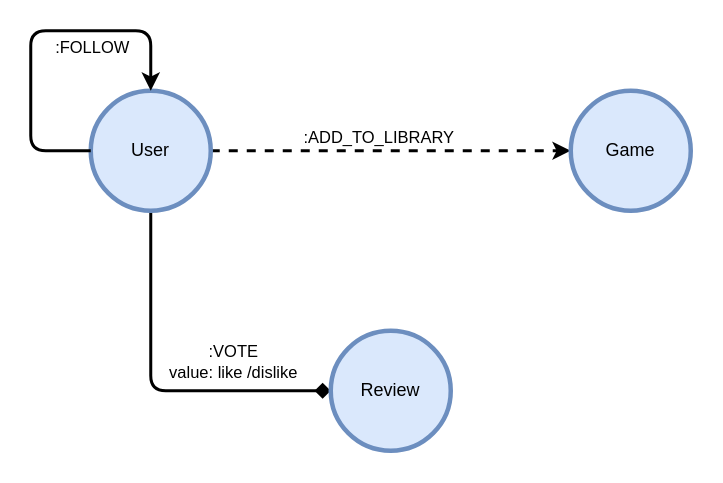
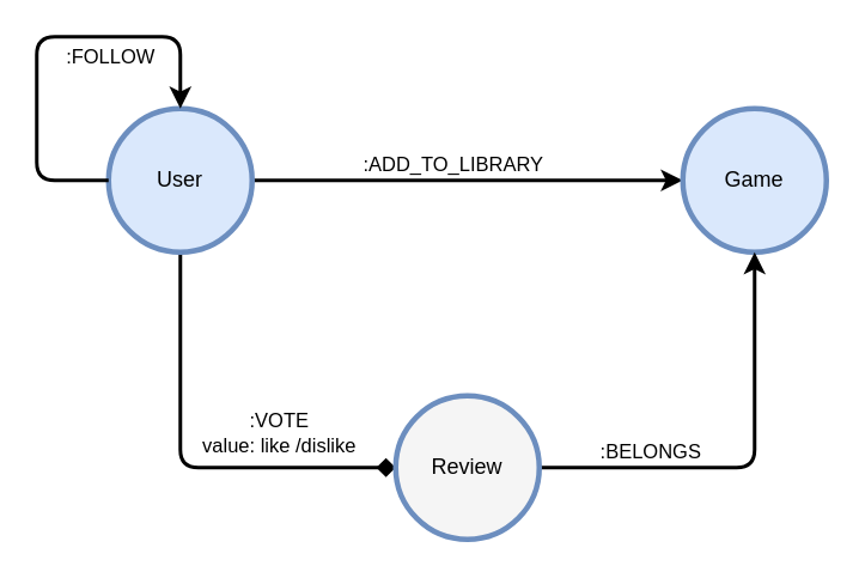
- <mxCell id="2" style="edgeStyle=none;html=1;exitX=1;exitY=0.5;exitDx=0;exitDy=0;strokeWidth=2;dashed=1;" edge="1" parent="1" source="6" target="7"><mxGeometry relative="1" as="geometry" /></mxCell>
+ <mxCell id="2" style="edgeStyle=none;html=1;exitX=1;exitY=0.5;exitDx=0;exitDy=0;strokeWidth=2;" edge="1" parent="1" source="6" target="7"><mxGeometry relative="1" as="geometry" /></mxCell>
+ <mxCell id="8" style="edgeStyle=none;html=1;entryX=0.5;entryY=1;entryDx=0;entryDy=0;strokeWidth=2;" edge="1" parent="1" source="10" target="7"><mxGeometry relative="1" as="geometry"><Array as="points"><mxPoint x="420" y="260" /></Array></mxGeometry></mxCell>
+ <mxCell id="9" value=":BELONGS" style="edgeLabel;html=1;align=center;verticalAlign=middle;resizable=0;points=[];" vertex="1" connectable="0" parent="8"><mxGeometry x="-0.136" y="-1" relative="1" as="geometry"><mxPoint x="-43" y="-11" as="offset" /></mxGeometry></mxCell>
- <mxCell id="10" value="Review" style="ellipse;whiteSpace=wrap;html=1;fillColor=#dae8fc;strokeColor=#6c8ebf;strokeWidth=3;" vertex="1" parent="1"><mxGeometry x="220" y="220" width="80" height="80" as="geometry" /></mxCell>
+ <mxCell id="10" value="Review" style="ellipse;whiteSpace=wrap;html=1;fillColor=#f5f5f5;strokeColor=#6c8ebf;strokeWidth=3;" vertex="1" parent="1"><mxGeometry x="220" y="220" width="80" height="80" as="geometry" /></mxCell>
